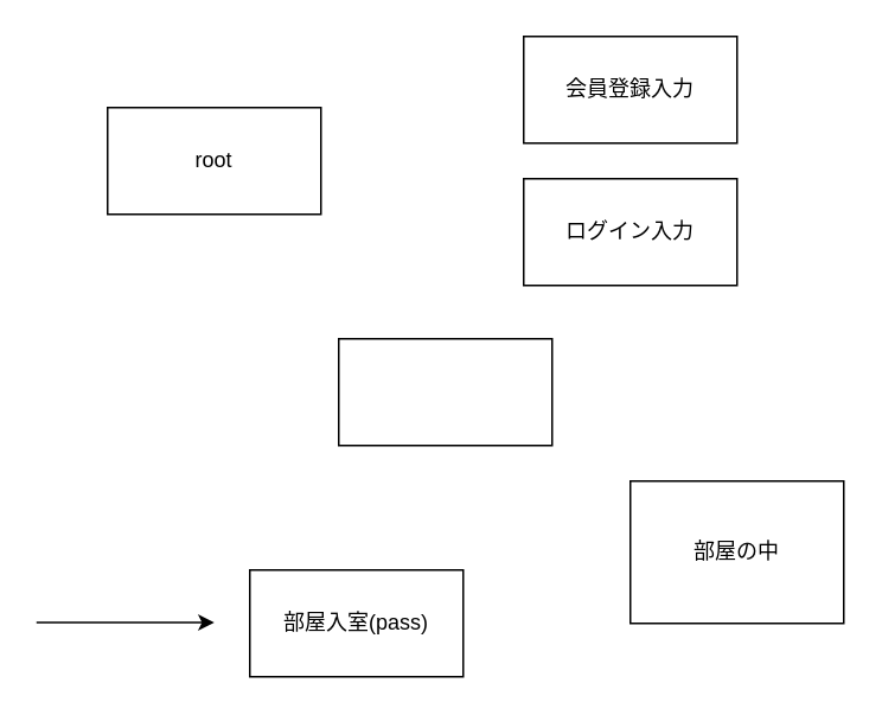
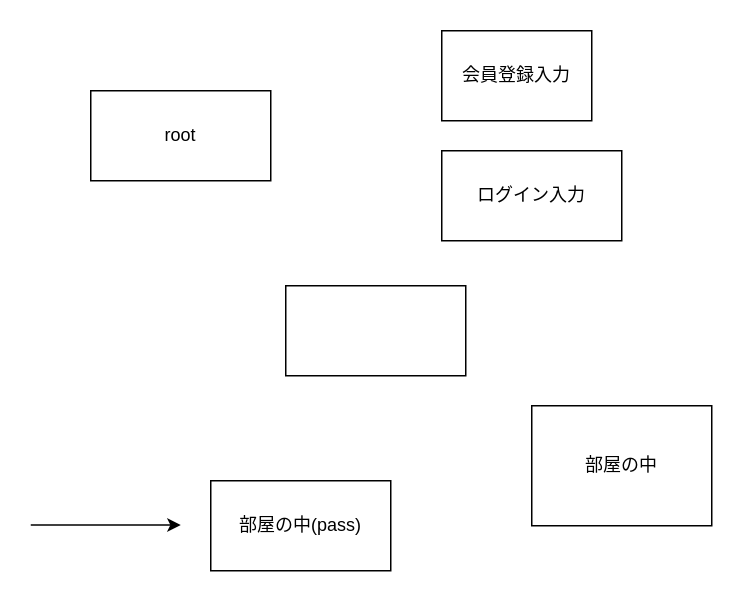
- <mxCell id="3" value="会員登録入力" style="rounded=0;whiteSpace=wrap;html=1;" vertex="1" parent="1"><mxGeometry x="294" y="20" width="120" height="60" as="geometry" /></mxCell>
+ <mxCell id="3" value="会員登録入力" style="rounded=0;whiteSpace=wrap;html=1;" vertex="1" parent="1"><mxGeometry x="294" y="20" width="100" height="60" as="geometry" /></mxCell>
- <mxCell id="4" value="部屋入室(pass)" style="rounded=0;whiteSpace=wrap;html=1;" vertex="1" parent="1"><mxGeometry x="140" y="320" width="120" height="60" as="geometry" /></mxCell>
+ <mxCell id="4" value="部屋の中(pass)" style="rounded=0;whiteSpace=wrap;html=1;" vertex="1" parent="1"><mxGeometry x="140" y="320" width="120" height="60" as="geometry" /></mxCell>
